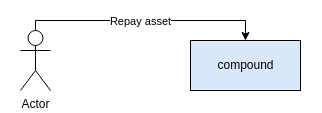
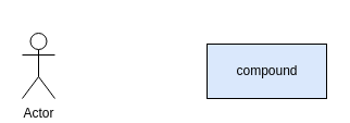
- <mxCell id="2" style="edgeStyle=orthogonalEdgeStyle;rounded=0;orthogonalLoop=1;jettySize=auto;html=1;entryX=0.5;entryY=0;entryDx=0;entryDy=0;" parent="1" source="4" target="5" edge="1"><mxGeometry relative="1" as="geometry"><Array as="points"><mxPoint x="35" y="20" /><mxPoint x="245" y="20" /></Array></mxGeometry></mxCell>
- <mxCell id="3" value="Repay asset" style="edgeLabel;html=1;align=center;verticalAlign=middle;resizable=0;points=[];" parent="2" vertex="1" connectable="0"><mxGeometry x="-0.05" relative="1" as="geometry"><mxPoint as="offset" /></mxGeometry></mxCell>
